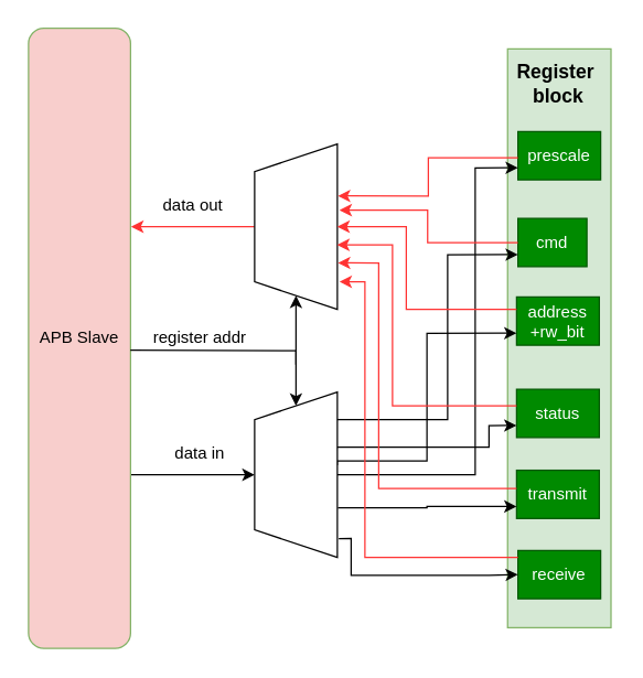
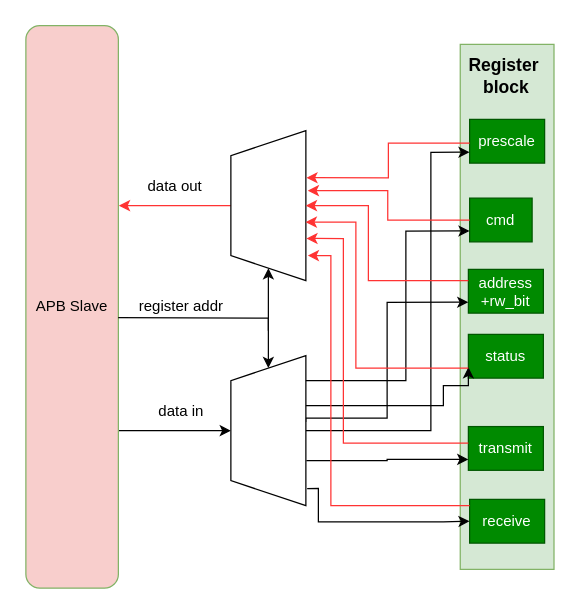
- <mxCell id="11" value="status" style="rounded=0;whiteSpace=wrap;html=1;fillColor=#008a00;strokeColor=#005700;fontColor=#ffffff;" vertex="1" parent="5"><mxGeometry x="10" y="247" width="60" height="35" as="geometry" /></mxCell>
+ <mxCell id="11" value="status" style="rounded=0;whiteSpace=wrap;html=1;fillColor=#008a00;strokeColor=#005700;fontColor=#ffffff;" vertex="1" parent="5"><mxGeometry x="10" y="232" width="60" height="35" as="geometry" /></mxCell>
